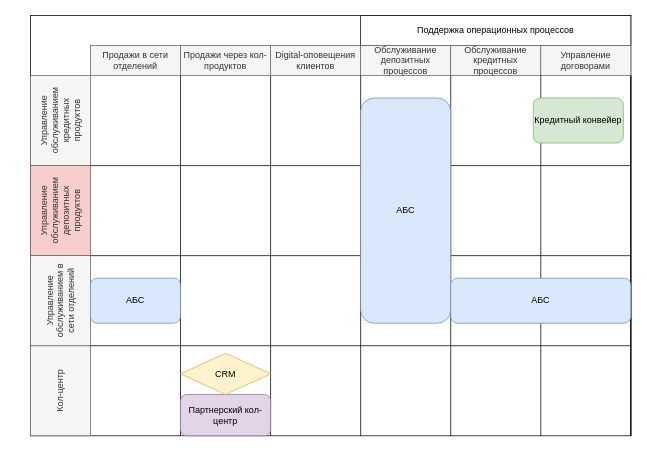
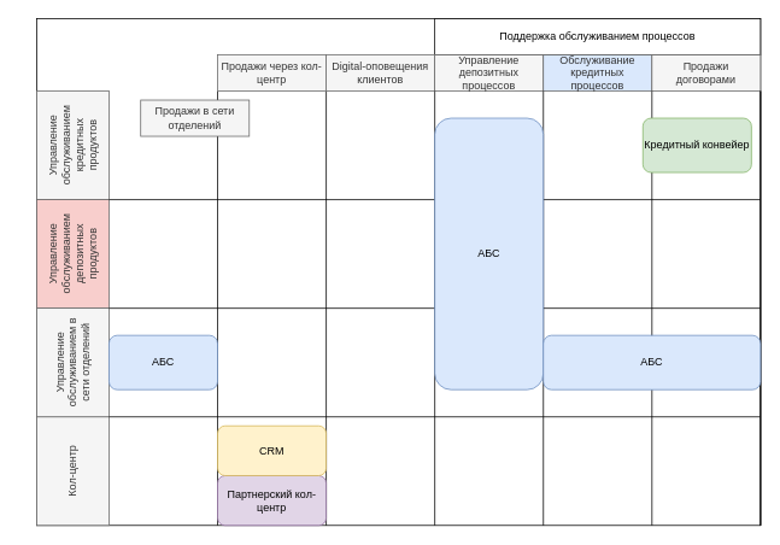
- <mxCell id="3" value="Поддержка операционных процессов" style="rounded=0;whiteSpace=wrap;html=1;" parent="1" vertex="1"><mxGeometry x="480" y="20" width="360" height="40" as="geometry" /></mxCell>
+ <mxCell id="3" value="Поддержка обслуживанием процессов" style="rounded=0;whiteSpace=wrap;html=1;" parent="1" vertex="1"><mxGeometry x="480" y="20" width="360" height="40" as="geometry" /></mxCell>
- <mxCell id="22" value="Продажи в сети отделений" style="rounded=0;whiteSpace=wrap;html=1;fillColor=#f5f5f5;fontColor=#333333;strokeColor=#666666;" parent="1" vertex="1"><mxGeometry x="120" y="60" width="120" height="40" as="geometry" /></mxCell>
+ <mxCell id="22" value="Продажи в сети отделений" style="rounded=0;whiteSpace=wrap;html=1;fillColor=#f5f5f5;fontColor=#333333;strokeColor=#666666;" parent="1" vertex="1"><mxGeometry x="155" y="110" width="120" height="40" as="geometry" /></mxCell>
- <mxCell id="23" value="Продажи через кол-продуктов" style="rounded=0;whiteSpace=wrap;html=1;fillColor=#f5f5f5;fontColor=#333333;strokeColor=#666666;" parent="1" vertex="1"><mxGeometry x="240" y="60" width="120" height="40" as="geometry" /></mxCell>
+ <mxCell id="23" value="Продажи через кол-центр" style="rounded=0;whiteSpace=wrap;html=1;fillColor=#f5f5f5;fontColor=#333333;strokeColor=#666666;" parent="1" vertex="1"><mxGeometry x="240" y="60" width="120" height="40" as="geometry" /></mxCell>
- <mxCell id="5" value="Обслуживание депозитных процессов" style="rounded=0;whiteSpace=wrap;html=1;fillColor=#f5f5f5;fontColor=#333333;strokeColor=#666666;" parent="1" vertex="1"><mxGeometry x="480" y="60" width="120" height="40" as="geometry" /></mxCell>
+ <mxCell id="5" value="Управление депозитных процессов" style="rounded=0;whiteSpace=wrap;html=1;fillColor=#f5f5f5;fontColor=#333333;strokeColor=#666666;" parent="1" vertex="1"><mxGeometry x="480" y="60" width="120" height="40" as="geometry" /></mxCell>
- <mxCell id="6" value="Обслуживание кредитных процессов" style="rounded=0;whiteSpace=wrap;html=1;fillColor=#f5f5f5;fontColor=#333333;strokeColor=#666666;" parent="1" vertex="1"><mxGeometry x="600" y="60" width="120" height="40" as="geometry" /></mxCell>
+ <mxCell id="6" value="Обслуживание кредитных процессов" style="rounded=0;whiteSpace=wrap;html=1;fillColor=#dae8fc;fontColor=#333333;strokeColor=#666666;" parent="1" vertex="1"><mxGeometry x="600" y="60" width="120" height="40" as="geometry" /></mxCell>
- <mxCell id="7" value="Управление договорами" style="rounded=0;whiteSpace=wrap;html=1;fillColor=#f5f5f5;fontColor=#333333;strokeColor=#666666;" parent="1" vertex="1"><mxGeometry x="720" y="60" width="120" height="40" as="geometry" /></mxCell>
+ <mxCell id="7" value="Продажи договорами" style="rounded=0;whiteSpace=wrap;html=1;fillColor=#f5f5f5;fontColor=#333333;strokeColor=#666666;" parent="1" vertex="1"><mxGeometry x="720" y="60" width="120" height="40" as="geometry" /></mxCell>
- <mxCell id="26" value="CRM" style="rhombus;whiteSpace=wrap;html=1;fillColor=#fff2cc;strokeColor=#d6b656;" parent="1" vertex="1"><mxGeometry x="240" y="470" width="120" height="55" as="geometry" /></mxCell>
+ <mxCell id="26" value="CRM" style="rounded=1;whiteSpace=wrap;html=1;fillColor=#fff2cc;strokeColor=#d6b656;" parent="1" vertex="1"><mxGeometry x="240" y="470" width="120" height="55" as="geometry" /></mxCell>
